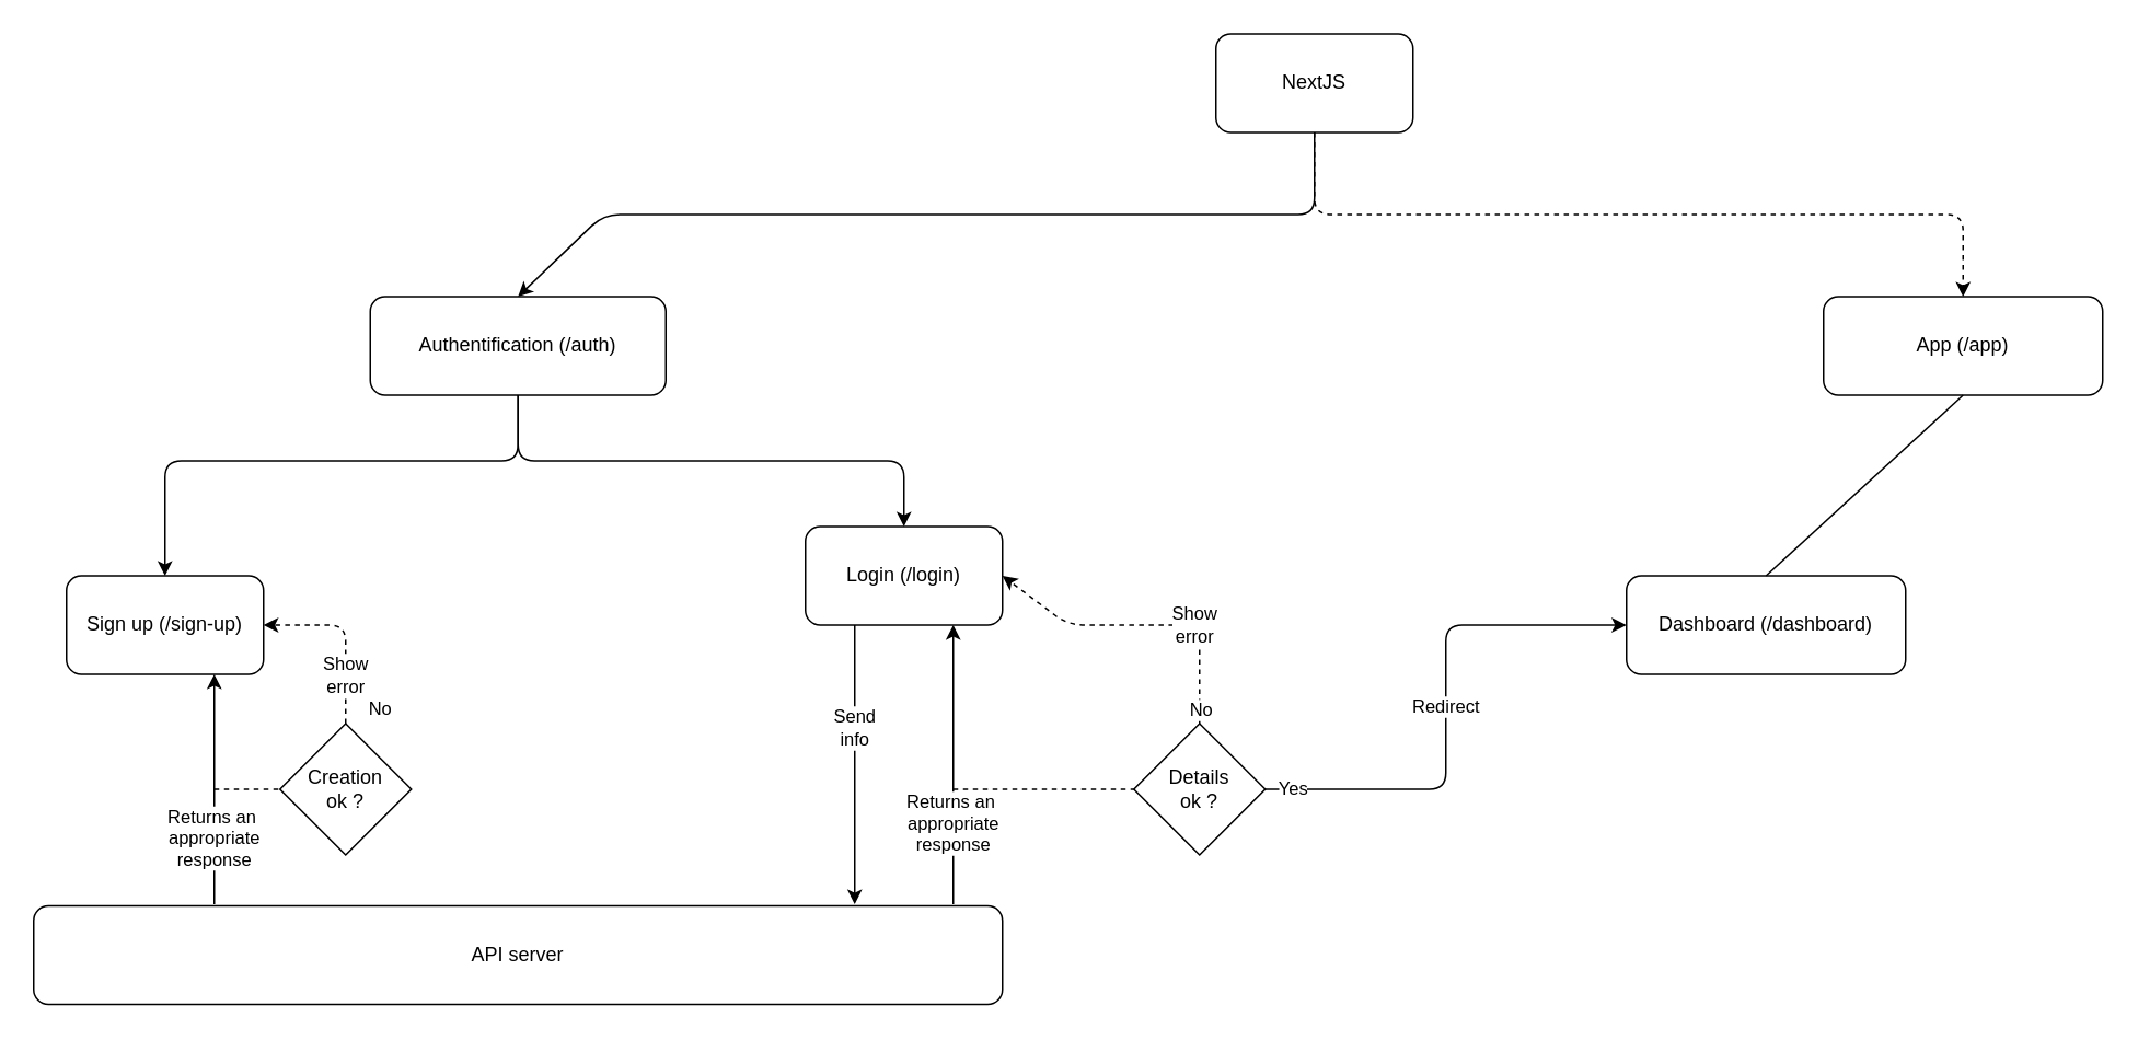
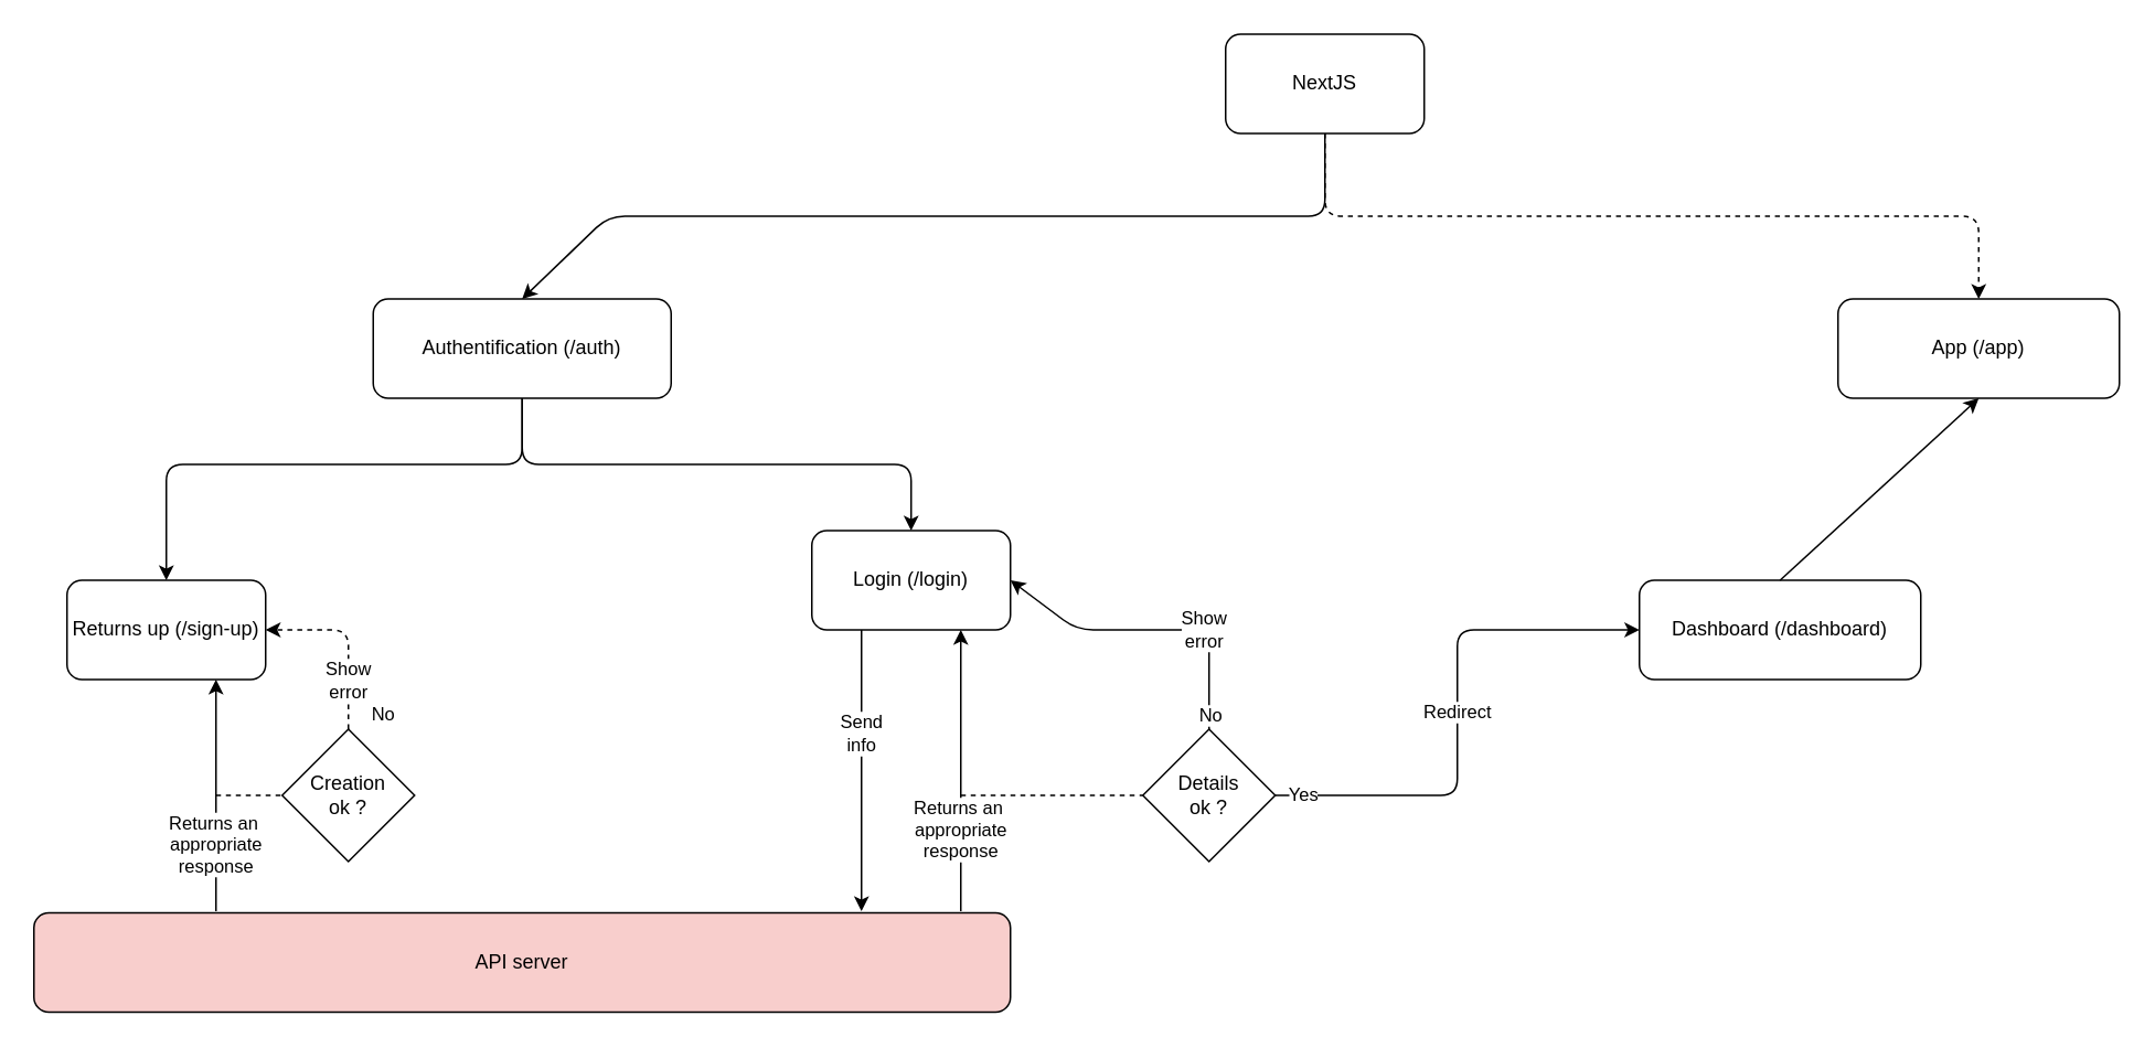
- <mxCell id="19" value="" style="endArrow=none;html=1;exitX=0.5;exitY=0;exitDx=0;exitDy=0;entryX=0.5;entryY=1;entryDx=0;entryDy=0;" parent="1" source="15" target="18" edge="1"><mxGeometry width="50" height="50" relative="1" as="geometry"><mxPoint x="1080" y="600" as="sourcePoint" /><mxPoint x="1130" y="550" as="targetPoint" /></mxGeometry></mxCell>
+ <mxCell id="19" value="" style="endArrow=classic;html=1;exitX=0.5;exitY=0;exitDx=0;exitDy=0;entryX=0.5;entryY=1;entryDx=0;entryDy=0;" parent="1" source="15" target="18" edge="1"><mxGeometry width="50" height="50" relative="1" as="geometry"><mxPoint x="1080" y="600" as="sourcePoint" /><mxPoint x="1130" y="550" as="targetPoint" /></mxGeometry></mxCell>
- <mxCell id="4" value="Sign up (/sign-up)" style="rounded=1;whiteSpace=wrap;html=1;" parent="1" vertex="1"><mxGeometry x="40" y="350" width="120" height="60" as="geometry" /></mxCell>
+ <mxCell id="4" value="Returns up (/sign-up)" style="rounded=1;whiteSpace=wrap;html=1;" parent="1" vertex="1"><mxGeometry x="40" y="350" width="120" height="60" as="geometry" /></mxCell>
- <mxCell id="13" value="Show&lt;br&gt;error" style="endArrow=classic;html=1;exitX=0.5;exitY=0;exitDx=0;exitDy=0;entryX=1;entryY=0.5;entryDx=0;entryDy=0;dashed=1;" parent="1" source="11" target="5" edge="1"><mxGeometry x="-0.333" width="50" height="50" relative="1" as="geometry"><mxPoint x="730" y="340" as="sourcePoint" /><mxPoint x="580" y="350" as="targetPoint" /><Array as="points"><mxPoint x="730" y="380" /><mxPoint x="650" y="380" /></Array><mxPoint as="offset" /></mxGeometry></mxCell>
+ <mxCell id="13" value="Show&lt;br&gt;error" style="endArrow=classic;html=1;exitX=0.5;exitY=0;exitDx=0;exitDy=0;entryX=1;entryY=0.5;entryDx=0;entryDy=0;dashed=0;" parent="1" source="11" target="5" edge="1"><mxGeometry x="-0.333" width="50" height="50" relative="1" as="geometry"><mxPoint x="730" y="340" as="sourcePoint" /><mxPoint x="580" y="350" as="targetPoint" /><Array as="points"><mxPoint x="730" y="380" /><mxPoint x="650" y="380" /></Array><mxPoint as="offset" /></mxGeometry></mxCell>
- <mxCell id="7" value="API server" style="rounded=1;whiteSpace=wrap;html=1;" parent="1" vertex="1"><mxGeometry x="20" y="551" width="590" height="60" as="geometry" /></mxCell>
+ <mxCell id="7" value="API server" style="rounded=1;whiteSpace=wrap;html=1;fillColor=#f8cecc;" parent="1" vertex="1"><mxGeometry x="20" y="551" width="590" height="60" as="geometry" /></mxCell>
